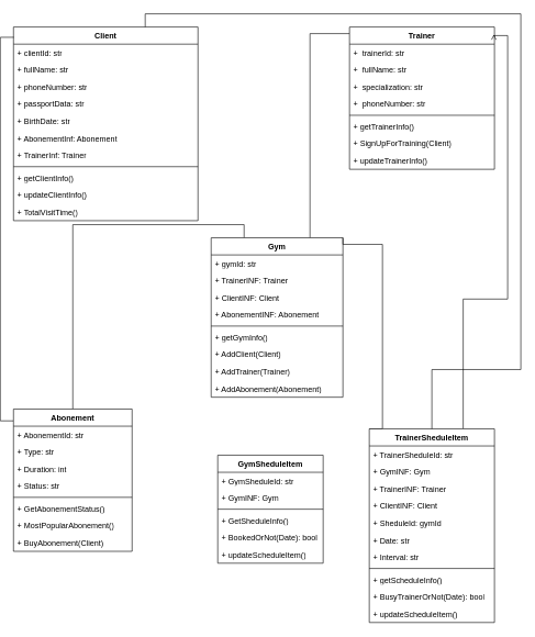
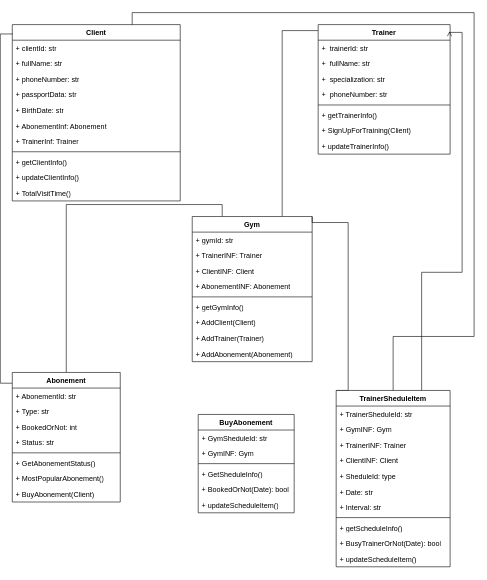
- <mxCell id="58" value="GymSheduleItem" style="swimlane;fontStyle=1;align=center;verticalAlign=top;childLayout=stackLayout;horizontal=1;startSize=26;horizontalStack=0;resizeParent=1;resizeParentMax=0;resizeLast=0;collapsible=1;marginBottom=0;whiteSpace=wrap;html=1;" vertex="1" parent="1"><mxGeometry x="330" y="690" width="160" height="164" as="geometry" /></mxCell>
+ <mxCell id="58" value="BuyAbonement" style="swimlane;fontStyle=1;align=center;verticalAlign=top;childLayout=stackLayout;horizontal=1;startSize=26;horizontalStack=0;resizeParent=1;resizeParentMax=0;resizeLast=0;collapsible=1;marginBottom=0;whiteSpace=wrap;html=1;" vertex="1" parent="1"><mxGeometry x="330" y="690" width="160" height="164" as="geometry" /></mxCell>
- <mxCell id="38" value="+ Duration: int" style="text;strokeColor=none;fillColor=none;align=left;verticalAlign=top;spacingLeft=4;spacingRight=4;overflow=hidden;rotatable=0;points=[[0,0.5],[1,0.5]];portConstraint=eastwest;whiteSpace=wrap;html=1;" vertex="1" parent="35"><mxGeometry y="78" width="180" height="26" as="geometry" /></mxCell>
+ <mxCell id="38" value="+ BookedOrNot: int" style="text;strokeColor=none;fillColor=none;align=left;verticalAlign=top;spacingLeft=4;spacingRight=4;overflow=hidden;rotatable=0;points=[[0,0.5],[1,0.5]];portConstraint=eastwest;whiteSpace=wrap;html=1;" vertex="1" parent="35"><mxGeometry y="78" width="180" height="26" as="geometry" /></mxCell>
- <mxCell id="51" value="+ SheduleId: gymId" style="text;strokeColor=none;fillColor=none;align=left;verticalAlign=top;spacingLeft=4;spacingRight=4;overflow=hidden;rotatable=0;points=[[0,0.5],[1,0.5]];portConstraint=eastwest;whiteSpace=wrap;html=1;" vertex="1" parent="46"><mxGeometry y="130" width="190" height="26" as="geometry" /></mxCell>
+ <mxCell id="51" value="+ SheduleId: type" style="text;strokeColor=none;fillColor=none;align=left;verticalAlign=top;spacingLeft=4;spacingRight=4;overflow=hidden;rotatable=0;points=[[0,0.5],[1,0.5]];portConstraint=eastwest;whiteSpace=wrap;html=1;" vertex="1" parent="46"><mxGeometry y="130" width="190" height="26" as="geometry" /></mxCell>
